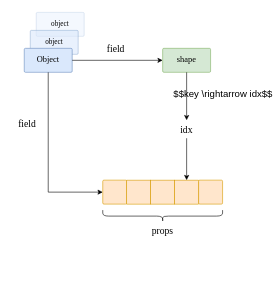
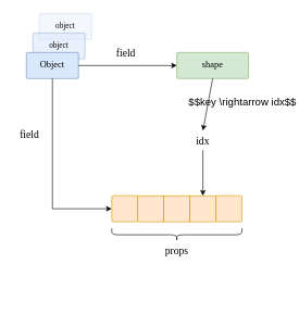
- <mxCell id="5" value="&lt;font style=&quot;font-size: 14px;&quot;&gt;shape&lt;/font&gt;" style="rounded=1;whiteSpace=wrap;html=1;fillColor=#d5e8d4;strokeColor=#82b366;fontFamily=SF Mono;arcSize=5;" parent="1" vertex="1"><mxGeometry x="271" y="80" width="80" height="40" as="geometry" /></mxCell>
+ <mxCell id="5" value="&lt;font style=&quot;font-size: 14px;&quot;&gt;shape&lt;/font&gt;" style="rounded=1;whiteSpace=wrap;html=1;fillColor=#d5e8d4;strokeColor=#82b366;fontFamily=SF Mono;arcSize=5;" parent="1" vertex="1"><mxGeometry x="271" y="80" width="110" height="40" as="geometry" /></mxCell>
